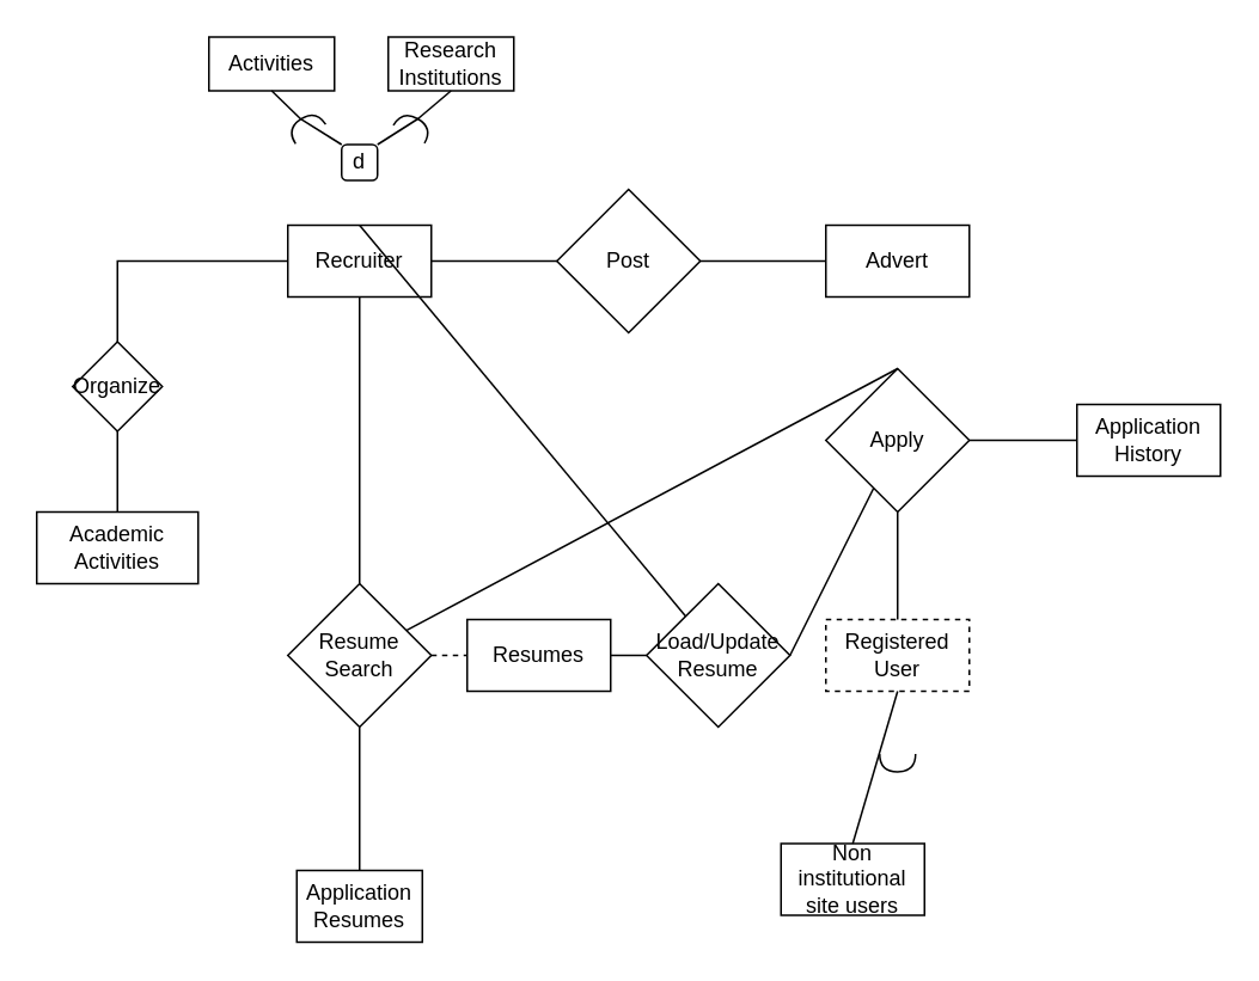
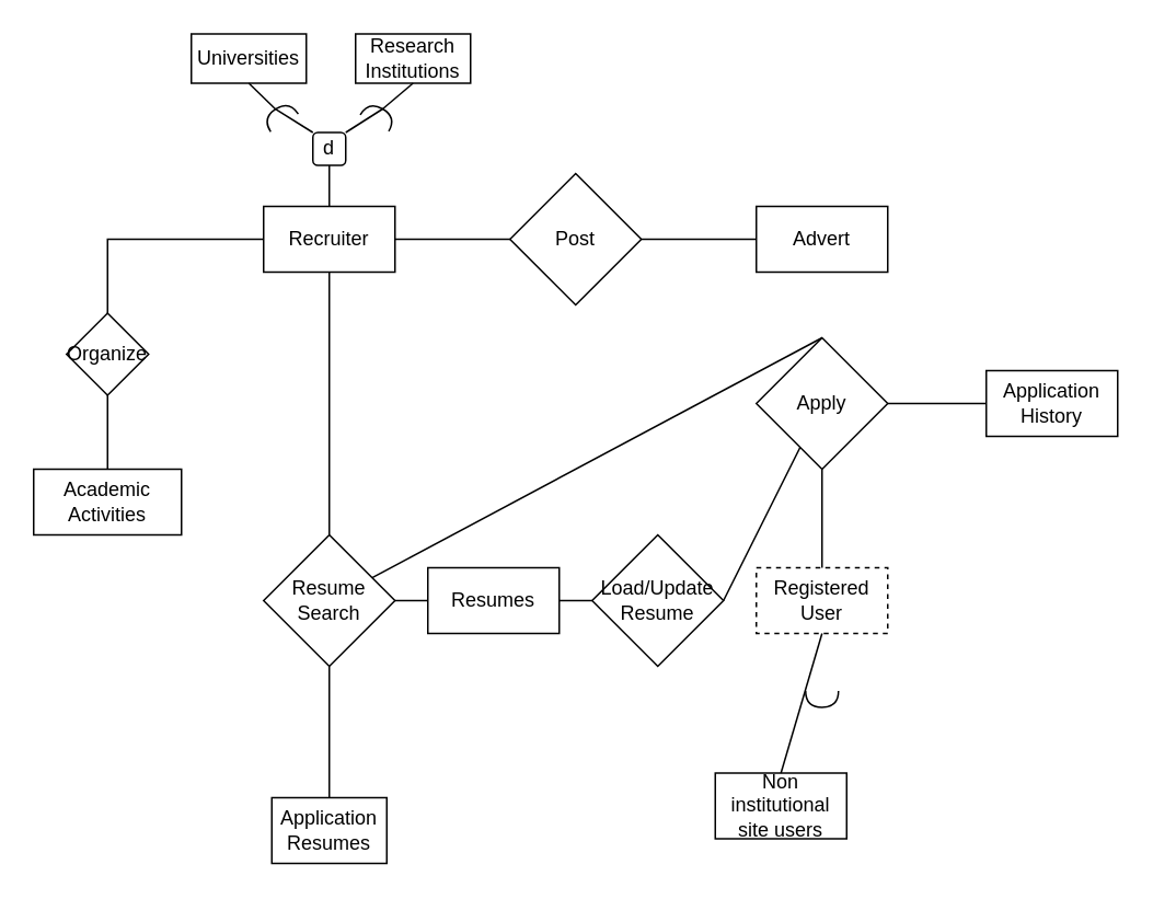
- <mxCell id="24" value="Activities" style="rounded=0;whiteSpace=wrap;html=1;" vertex="1" parent="1"><mxGeometry x="116" y="20" width="70" height="30" as="geometry" /></mxCell>
+ <mxCell id="24" value="Universities" style="rounded=0;whiteSpace=wrap;html=1;" vertex="1" parent="1"><mxGeometry x="116" y="20" width="70" height="30" as="geometry" /></mxCell>
- <mxCell id="26" value="" style="endArrow=none;html=1;rounded=0;exitX=0.5;exitY=0;exitDx=0;exitDy=0;" edge="1" parent="1" source="2" target="10"><mxGeometry width="50" height="50" relative="1" as="geometry"><mxPoint x="516" y="300" as="sourcePoint" /><mxPoint x="200" y="100" as="targetPoint" /></mxGeometry></mxCell>
+ <mxCell id="26" value="" style="endArrow=none;html=1;rounded=0;exitX=0.5;exitY=0;exitDx=0;exitDy=0;entryX=0.5;entryY=1;entryDx=0;entryDy=0;" edge="1" parent="1" source="2" target="27"><mxGeometry width="50" height="50" relative="1" as="geometry"><mxPoint x="516" y="300" as="sourcePoint" /><mxPoint x="200" y="100" as="targetPoint" /></mxGeometry></mxCell>
- <mxCell id="9" value="" style="endArrow=none;html=1;rounded=0;exitX=1;exitY=0.5;exitDx=0;exitDy=0;dashed=1;" edge="1" parent="1" source="3" target="8"><mxGeometry width="50" height="50" relative="1" as="geometry"><mxPoint x="320" y="365" as="sourcePoint" /><mxPoint x="400" y="365" as="targetPoint" /></mxGeometry></mxCell>
+ <mxCell id="9" value="" style="endArrow=none;html=1;rounded=0;exitX=1;exitY=0.5;exitDx=0;exitDy=0;" edge="1" parent="1" source="3" target="8"><mxGeometry width="50" height="50" relative="1" as="geometry"><mxPoint x="320" y="365" as="sourcePoint" /><mxPoint x="400" y="365" as="targetPoint" /></mxGeometry></mxCell>
